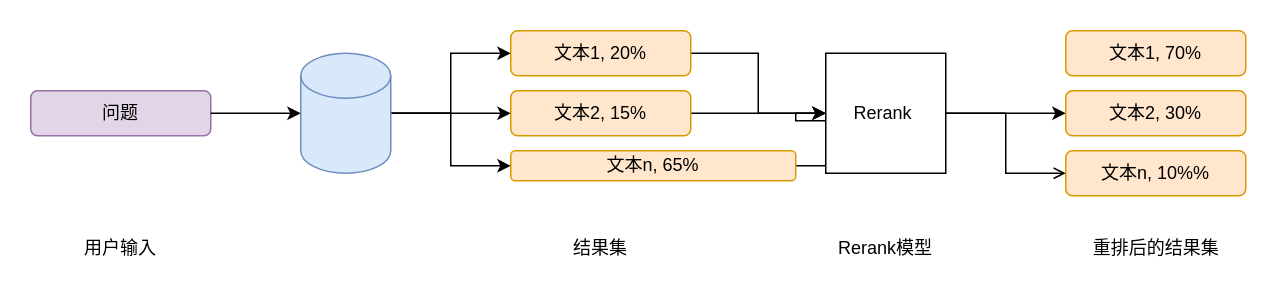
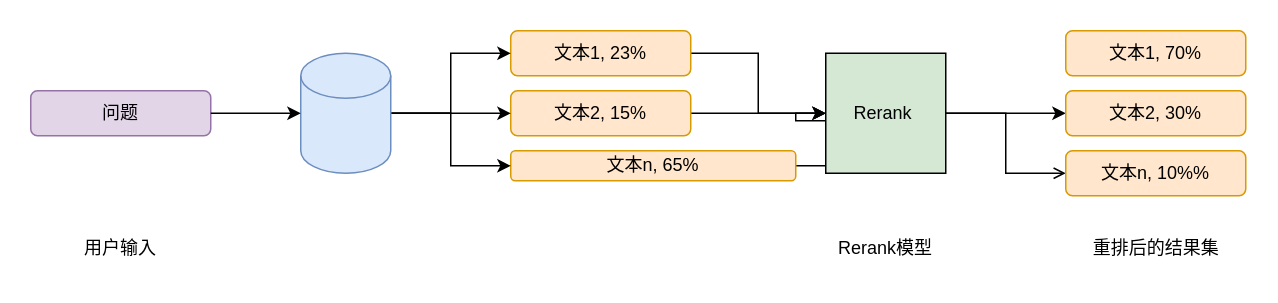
- <mxCell id="6" value="文本1, 20%" style="rounded=1;whiteSpace=wrap;html=1;fillColor=#ffe6cc;strokeColor=#d79b00;" parent="1" vertex="1"><mxGeometry x="340" y="20" width="120" height="30" as="geometry" /></mxCell>
+ <mxCell id="6" value="文本1, 23%" style="rounded=1;whiteSpace=wrap;html=1;fillColor=#ffe6cc;strokeColor=#d79b00;" parent="1" vertex="1"><mxGeometry x="340" y="20" width="120" height="30" as="geometry" /></mxCell>
- <mxCell id="18" value="Rerank&amp;nbsp;" style="whiteSpace=wrap;html=1;aspect=fixed;" parent="1" vertex="1"><mxGeometry x="550" y="35" width="80" height="80" as="geometry" /></mxCell>
+ <mxCell id="18" value="Rerank&amp;nbsp;" style="whiteSpace=wrap;html=1;aspect=fixed;fillColor=#d5e8d4;" parent="1" vertex="1"><mxGeometry x="550" y="35" width="80" height="80" as="geometry" /></mxCell>
- <mxCell id="14" value="结果集" style="text;html=1;align=center;verticalAlign=middle;whiteSpace=wrap;rounded=0;" parent="1" vertex="1"><mxGeometry x="365" y="150" width="70" height="30" as="geometry" /></mxCell>
